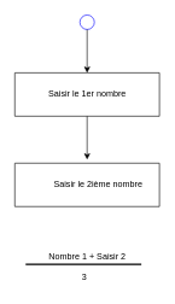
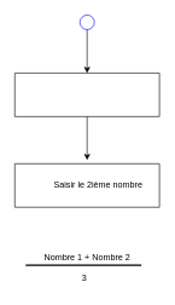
- <mxCell id="5" value="Saisir le 1er nombre" style="text;html=1;align=center;verticalAlign=middle;resizable=0;points=[];autosize=1;strokeColor=none;fillColor=none;" parent="4" vertex="1"><mxGeometry x="35" y="15" width="130" height="30" as="geometry" /></mxCell>
- <mxCell id="9" value="Nombre 1 + Saisir 2" style="text;html=1;align=center;verticalAlign=middle;resizable=0;points=[];autosize=1;strokeColor=none;fillColor=none;" parent="1" vertex="1"><mxGeometry x="50" y="340" width="140" height="30" as="geometry" /></mxCell>
+ <mxCell id="9" value="Nombre 1 + Nombre 2" style="text;html=1;align=center;verticalAlign=middle;resizable=0;points=[];autosize=1;strokeColor=none;fillColor=none;" parent="1" vertex="1"><mxGeometry x="50" y="340" width="140" height="30" as="geometry" /></mxCell>
